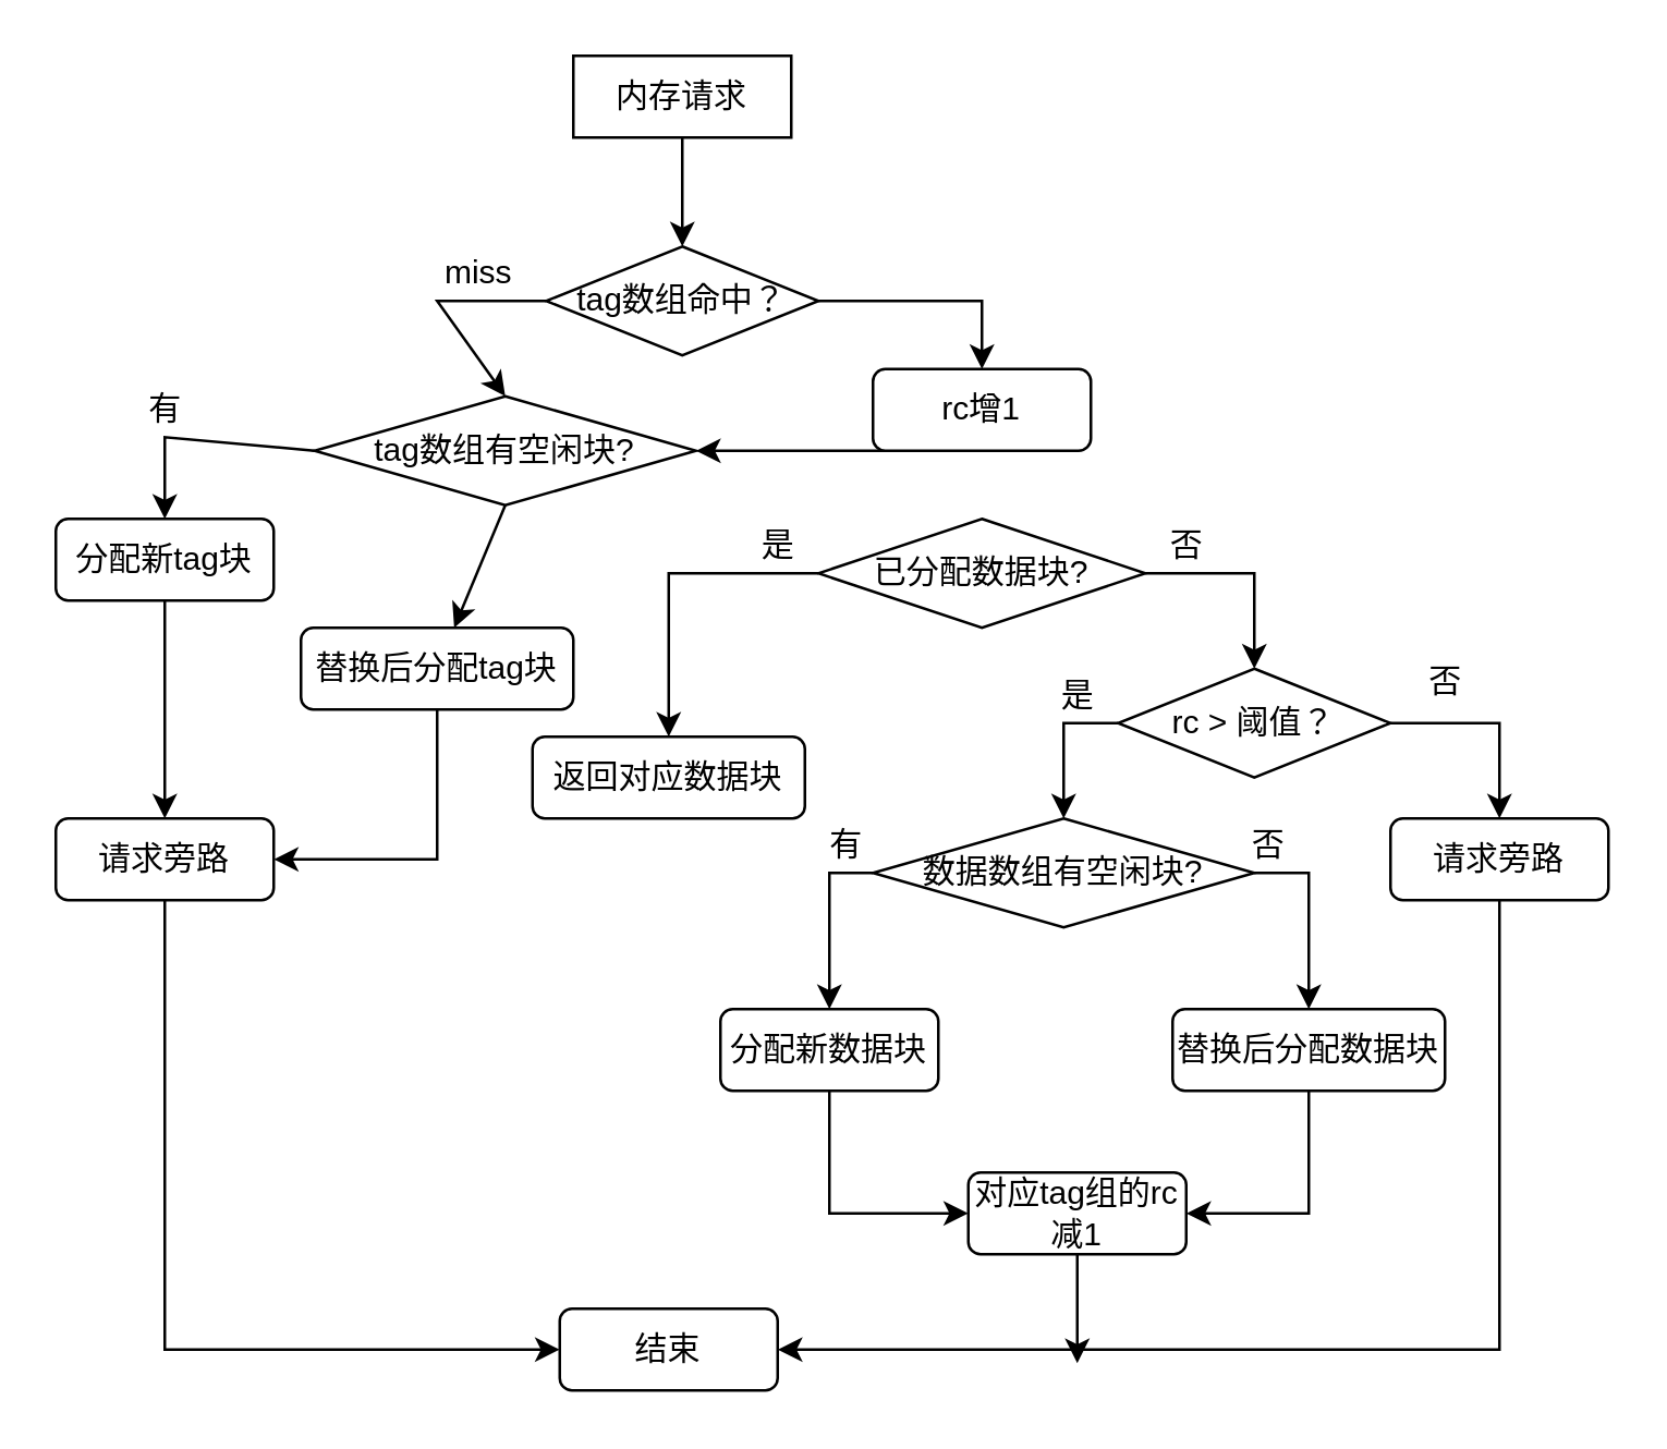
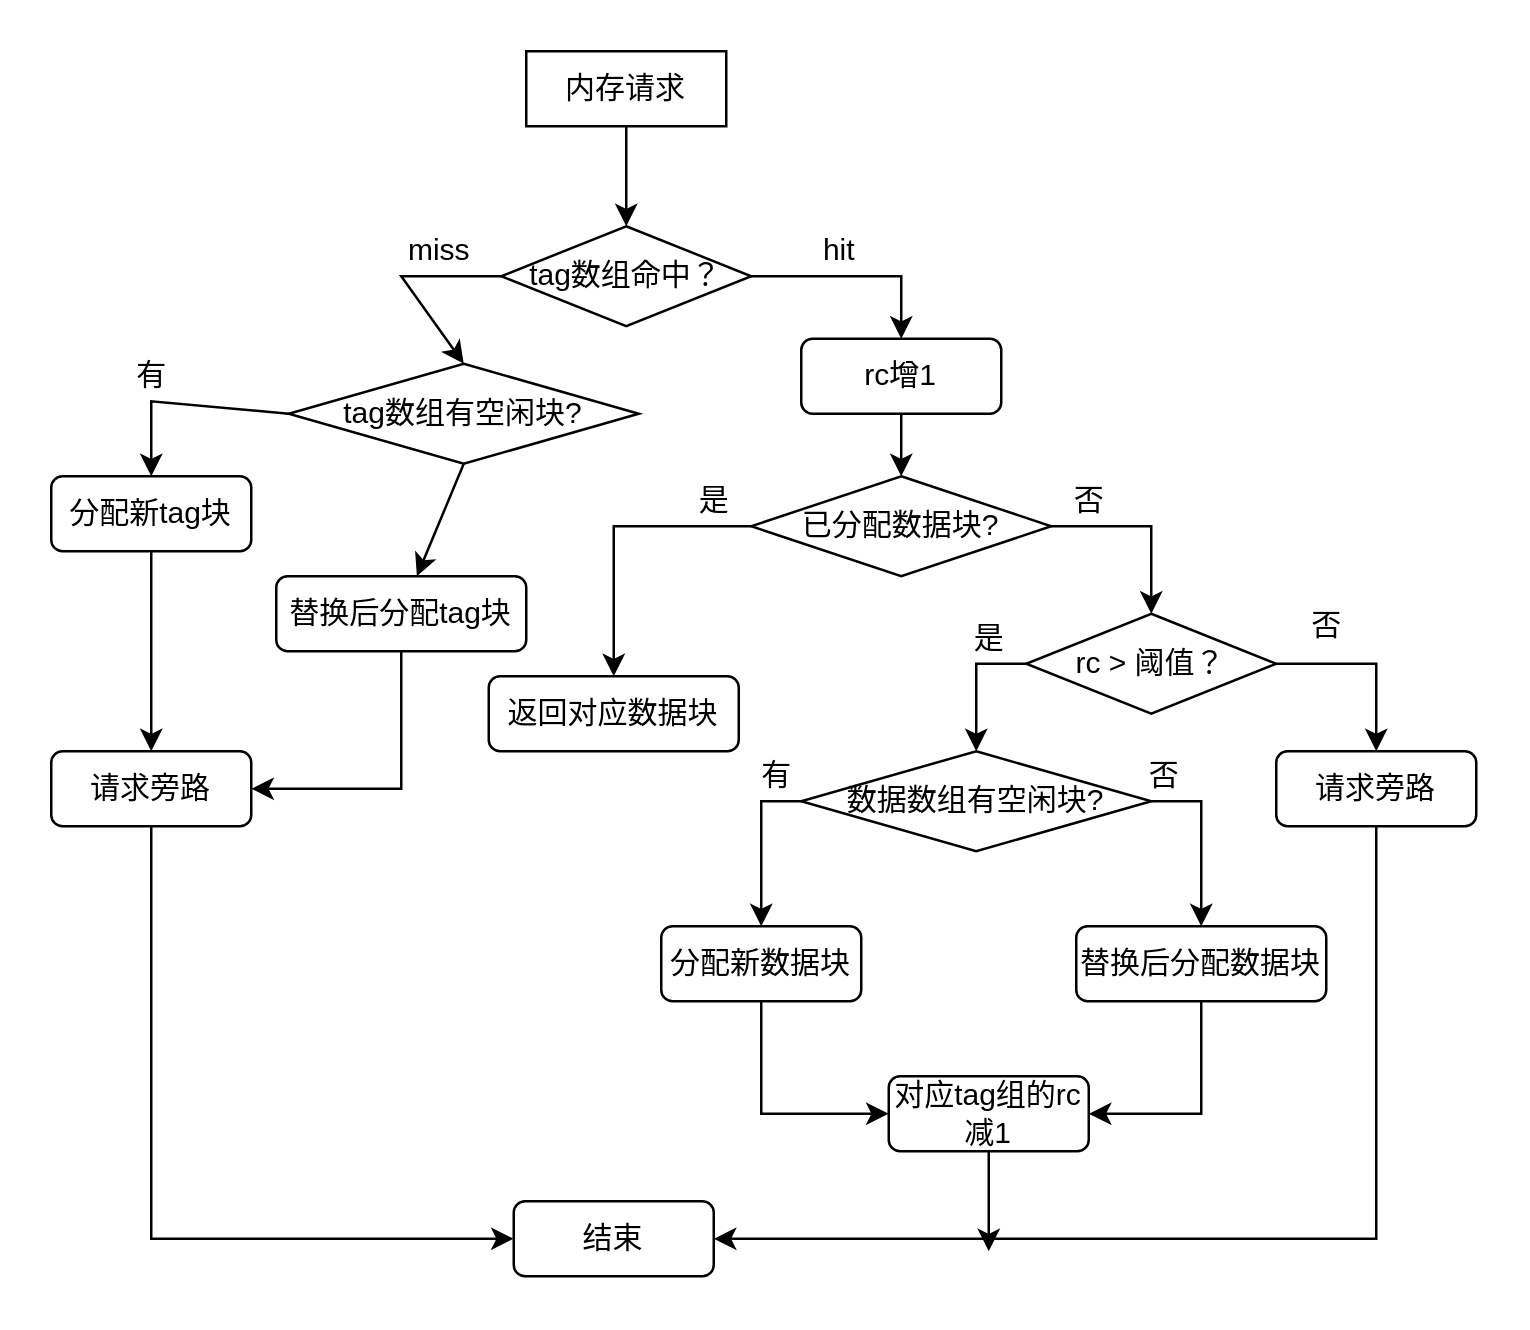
+ <mxCell id="21" value="hit" style="text;html=1;align=center;verticalAlign=middle;resizable=0;points=[];autosize=1;strokeColor=none;" vertex="1" parent="1"><mxGeometry x="320" y="90" width="30" height="20" as="geometry" /></mxCell>
- <mxCell id="29" style="edgeStyle=none;rounded=0;orthogonalLoop=1;jettySize=auto;html=1;exitX=0.5;exitY=1;exitDx=0;exitDy=0;" edge="1" parent="1" source="30" target="9"><mxGeometry relative="1" as="geometry" /></mxCell>
+ <mxCell id="29" style="edgeStyle=none;rounded=0;orthogonalLoop=1;jettySize=auto;html=1;exitX=0.5;exitY=1;exitDx=0;exitDy=0;entryX=0.5;entryY=0;entryDx=0;entryDy=0;" edge="1" parent="1" source="30" target="20"><mxGeometry relative="1" as="geometry" /></mxCell>
